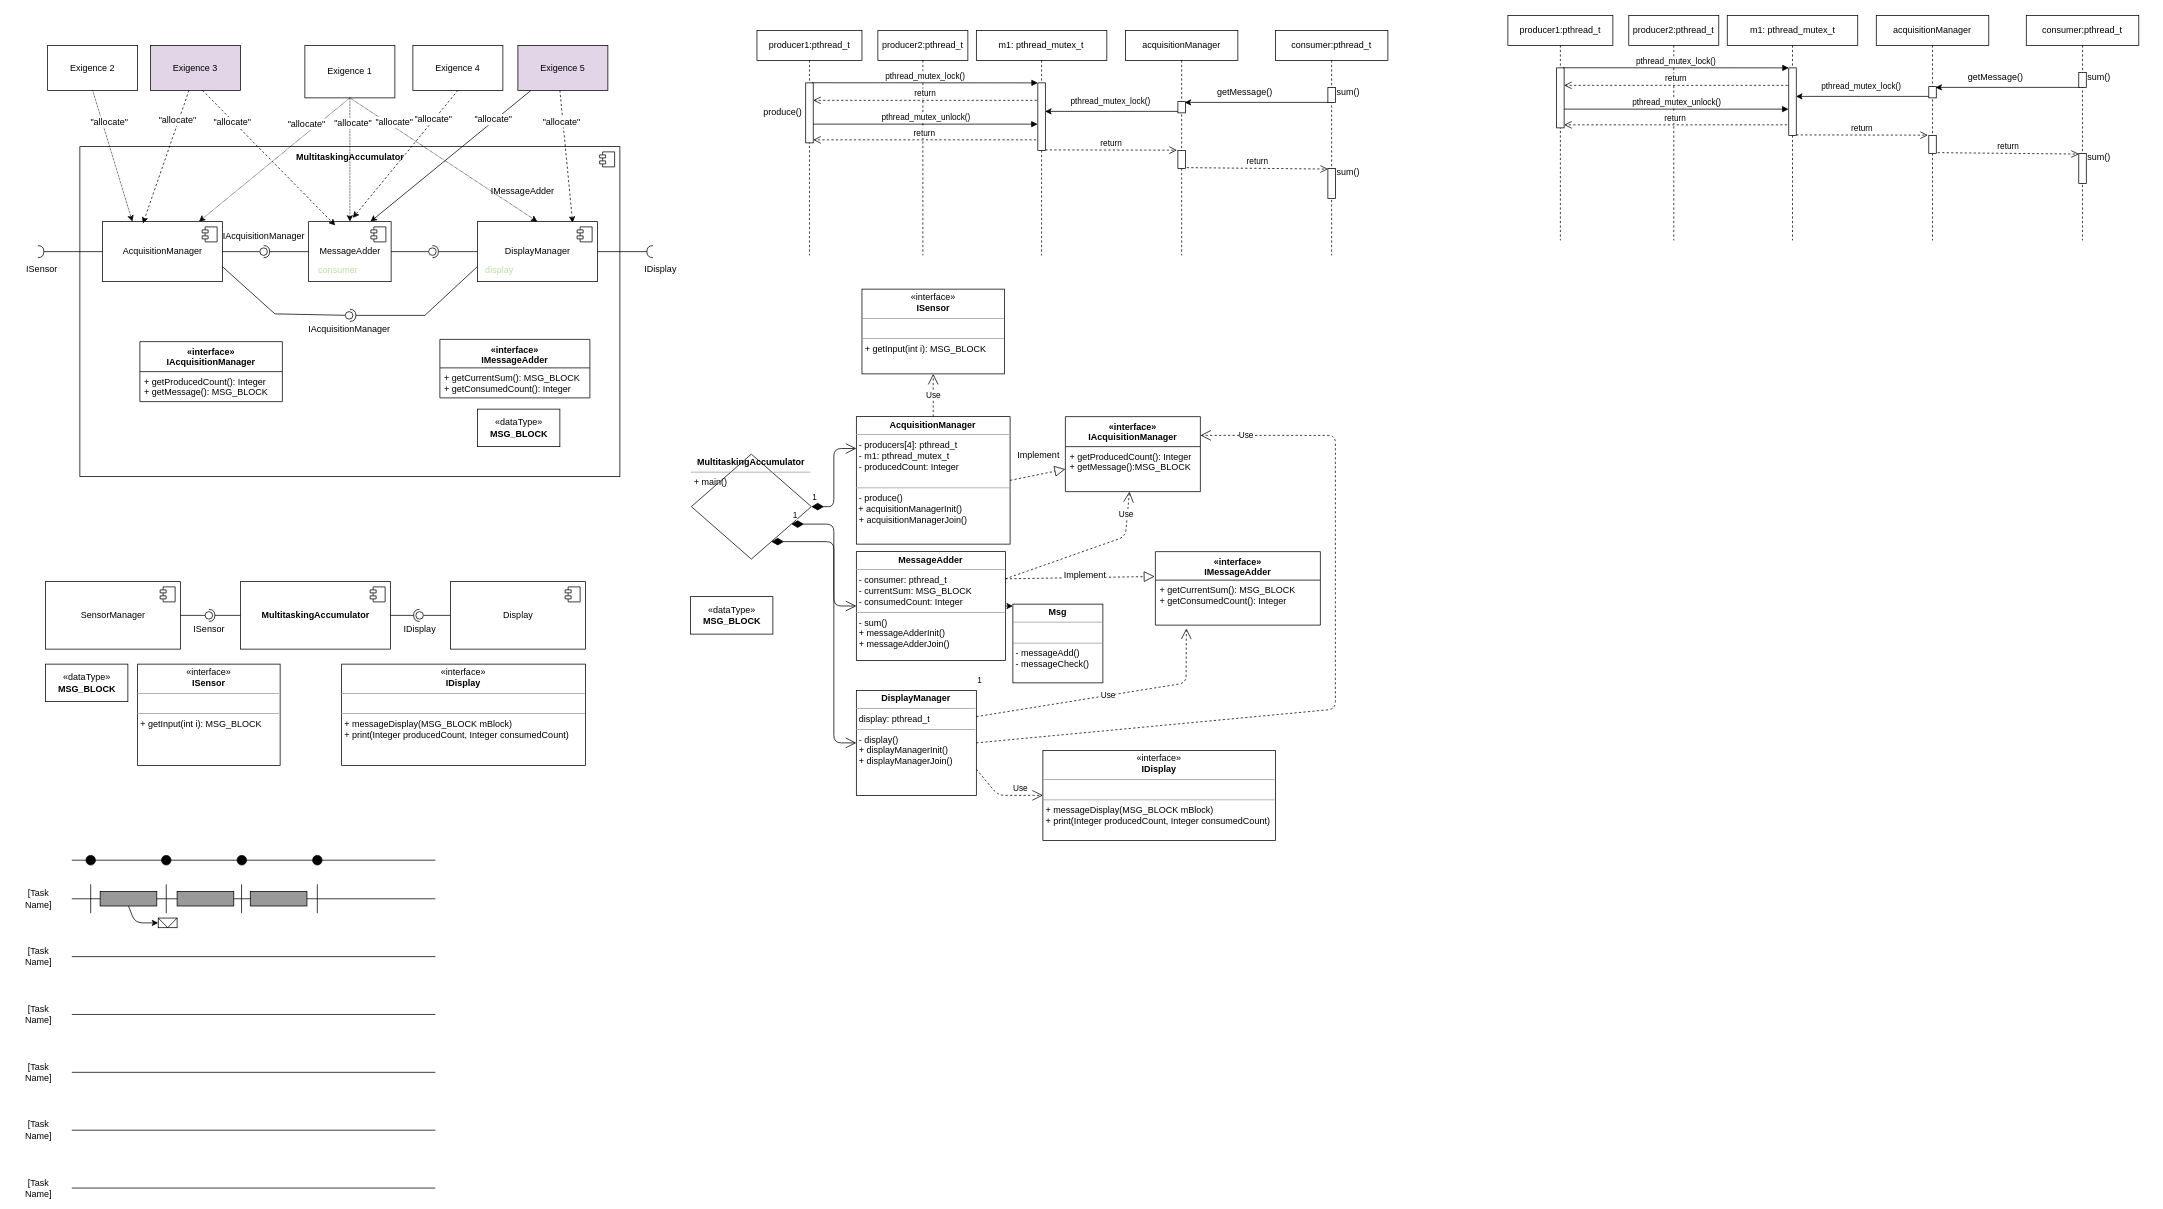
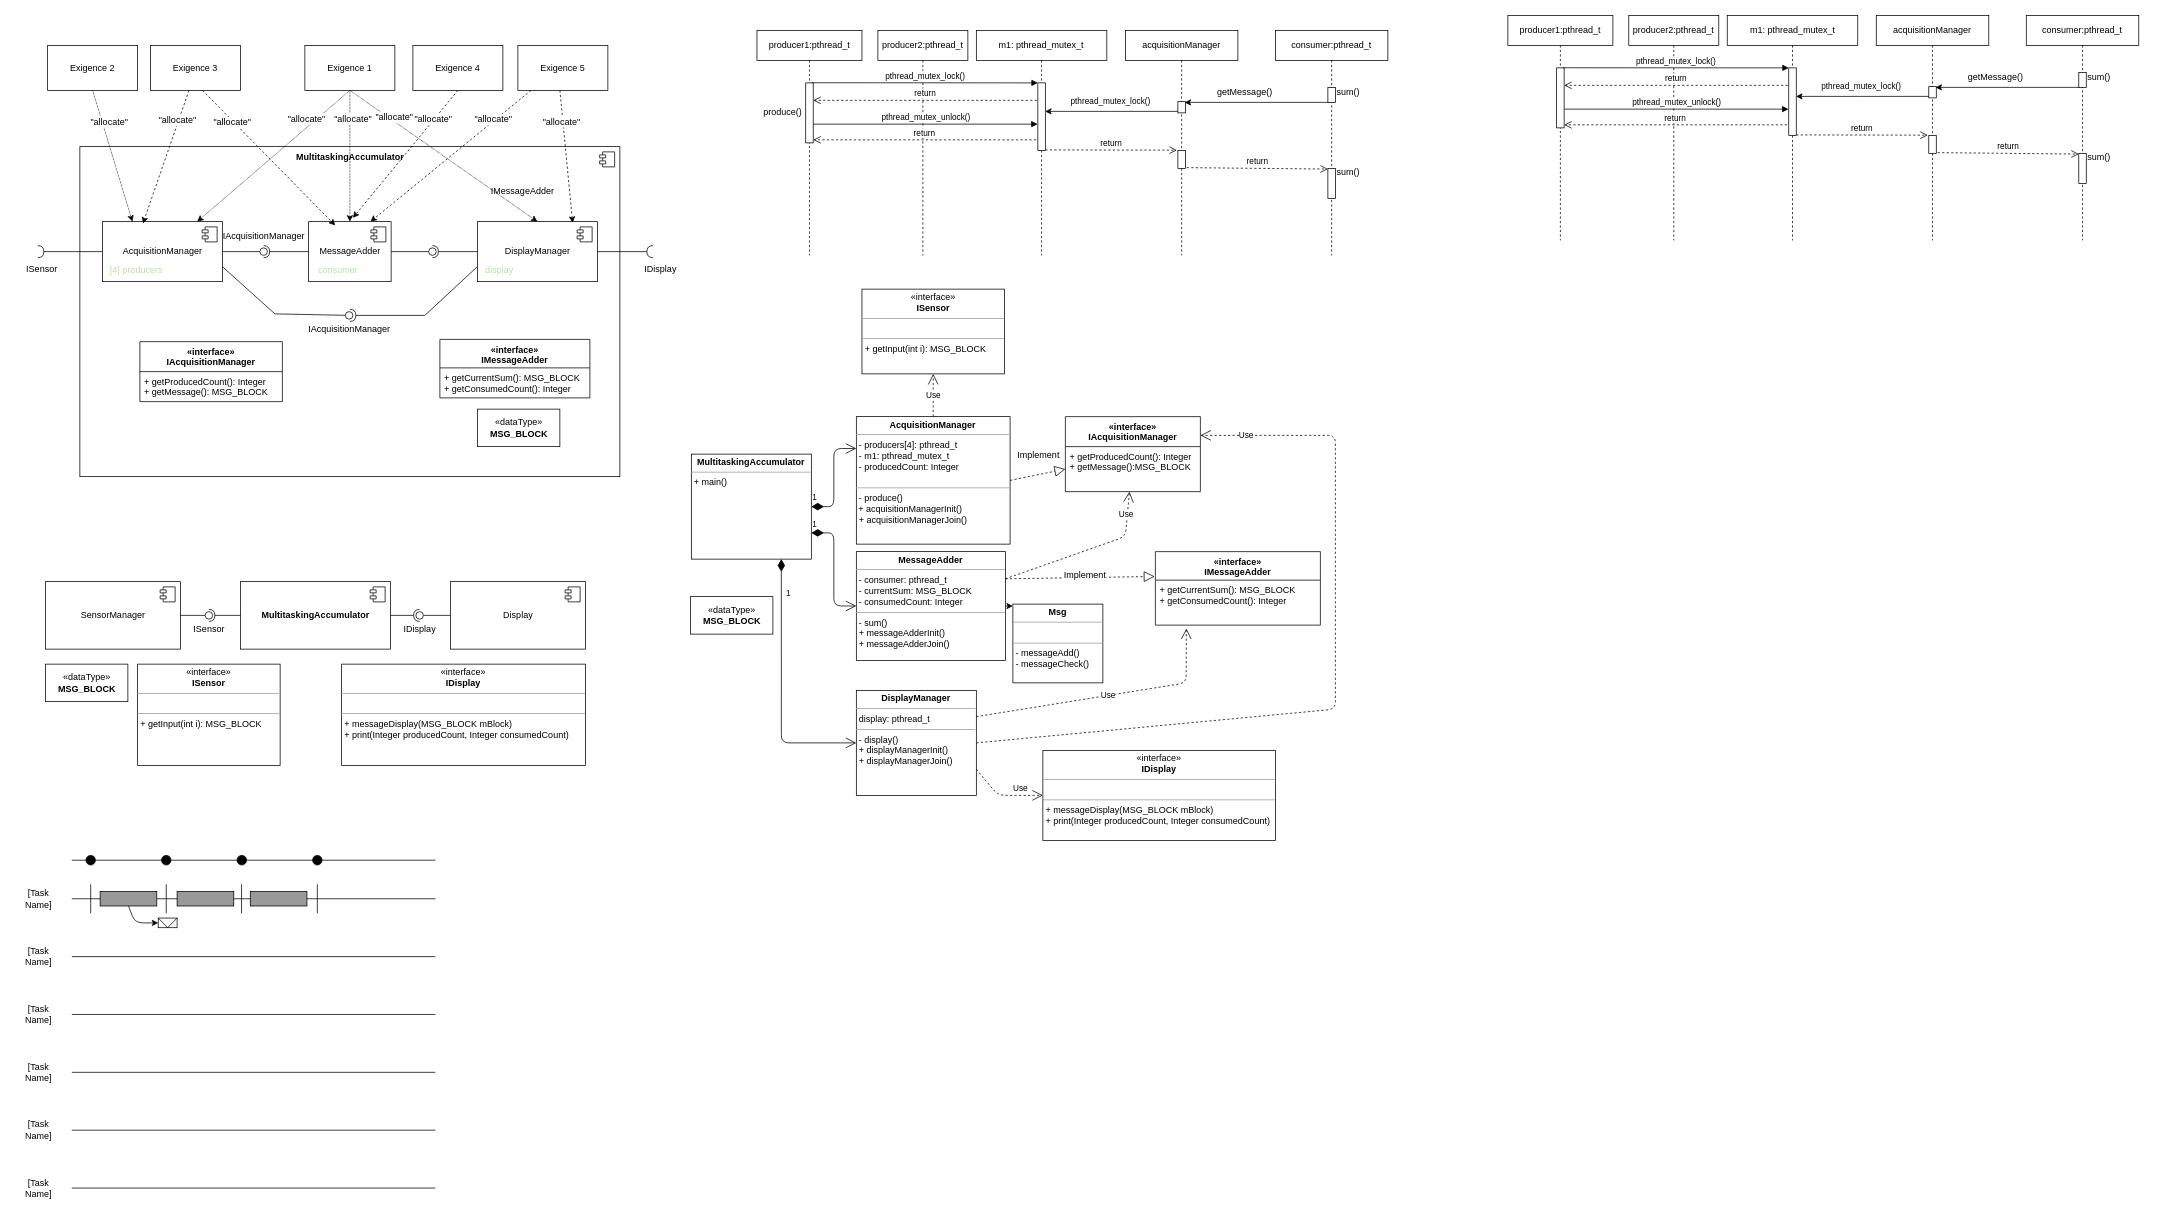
- <mxCell id="146" value="Exigence 3" style="rounded=0;whiteSpace=wrap;html=1;fillColor=#e1d5e7;" vertex="1" parent="1"><mxGeometry x="200" y="60" width="120" height="60" as="geometry" /></mxCell>
+ <mxCell id="146" value="Exigence 3" style="rounded=0;whiteSpace=wrap;html=1;" vertex="1" parent="1"><mxGeometry x="200" y="60" width="120" height="60" as="geometry" /></mxCell>
- <mxCell id="148" value="Exigence 5" style="rounded=0;whiteSpace=wrap;html=1;fillColor=#e1d5e7;" vertex="1" parent="1"><mxGeometry x="690" y="60" width="120" height="60" as="geometry" /></mxCell>
+ <mxCell id="148" value="Exigence 5" style="rounded=0;whiteSpace=wrap;html=1;" vertex="1" parent="1"><mxGeometry x="690" y="60" width="120" height="60" as="geometry" /></mxCell>
- <mxCell id="77" value="Exigence 1" style="rounded=0;whiteSpace=wrap;html=1;" parent="1" vertex="1"><mxGeometry x="406" y="60" width="120" height="70" as="geometry" /></mxCell>
+ <mxCell id="77" value="Exigence 1" style="rounded=0;whiteSpace=wrap;html=1;" parent="1" vertex="1"><mxGeometry x="406" y="60" width="120" height="60" as="geometry" /></mxCell>
- <mxCell id="153" value="" style="edgeStyle=none;orthogonalLoop=1;jettySize=auto;html=1;rounded=0;exitX=0.146;exitY=1;exitDx=0;exitDy=0;dashed=0;entryX=0.75;entryY=0;entryDx=0;entryDy=0;exitPerimeter=0;" edge="1" parent="1" source="148" target="31"><mxGeometry width="100" relative="1" as="geometry"><mxPoint x="681.5" y="130" as="sourcePoint" /><mxPoint x="698.5" y="307" as="targetPoint" /><Array as="points" /></mxGeometry></mxCell>
+ <mxCell id="153" value="" style="edgeStyle=none;orthogonalLoop=1;jettySize=auto;html=1;rounded=0;exitX=0.146;exitY=1;exitDx=0;exitDy=0;dashed=1;entryX=0.75;entryY=0;entryDx=0;entryDy=0;exitPerimeter=0;" edge="1" parent="1" source="148" target="31"><mxGeometry width="100" relative="1" as="geometry"><mxPoint x="681.5" y="130" as="sourcePoint" /><mxPoint x="698.5" y="307" as="targetPoint" /><Array as="points" /></mxGeometry></mxCell>
+ <mxCell id="39" value="&lt;font color=&quot;#b9e0a5&quot;&gt;[4] producers&lt;/font&gt;" style="text;html=1;align=center;verticalAlign=middle;resizable=0;points=[];autosize=1;strokeColor=none;fillColor=none;" vertex="1" parent="37"><mxGeometry y="50" width="90" height="30" as="geometry" /></mxCell>
- <mxCell id="4" value="&lt;p style=&quot;margin: 0px ; margin-top: 4px ; text-align: center&quot;&gt;&lt;b&gt;MultitaskingAccumulator&lt;/b&gt;&lt;/p&gt;&lt;hr size=&quot;1&quot;&gt;&lt;p style=&quot;margin: 0px ; margin-left: 4px&quot;&gt;+ main()&lt;/p&gt;" style="rhombus;verticalAlign=top;align=left;overflow=fill;fontSize=12;fontFamily=Helvetica;html=1;shadow=0;" parent="1" vertex="1"><mxGeometry x="921.29" y="605" width="160" height="140" as="geometry" /></mxCell>
+ <mxCell id="4" value="&lt;p style=&quot;margin: 0px ; margin-top: 4px ; text-align: center&quot;&gt;&lt;b&gt;MultitaskingAccumulator&lt;/b&gt;&lt;/p&gt;&lt;hr size=&quot;1&quot;&gt;&lt;p style=&quot;margin: 0px ; margin-left: 4px&quot;&gt;+ main()&lt;/p&gt;" style="verticalAlign=top;align=left;overflow=fill;fontSize=12;fontFamily=Helvetica;html=1;shadow=0;" parent="1" vertex="1"><mxGeometry x="921.29" y="605" width="160" height="140" as="geometry" /></mxCell>
